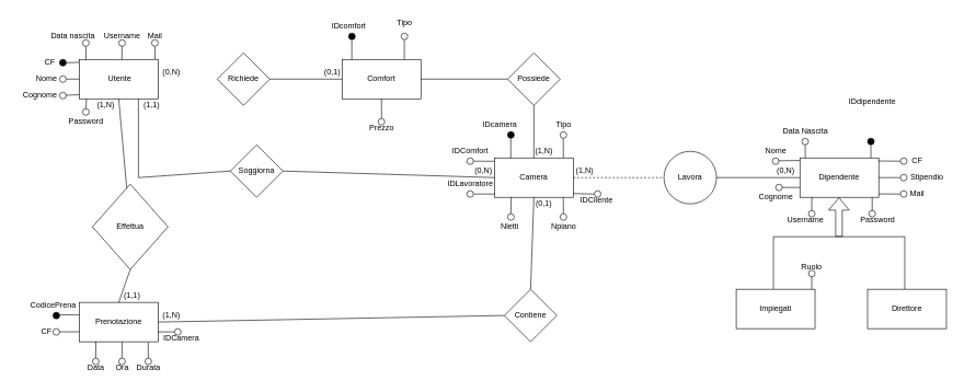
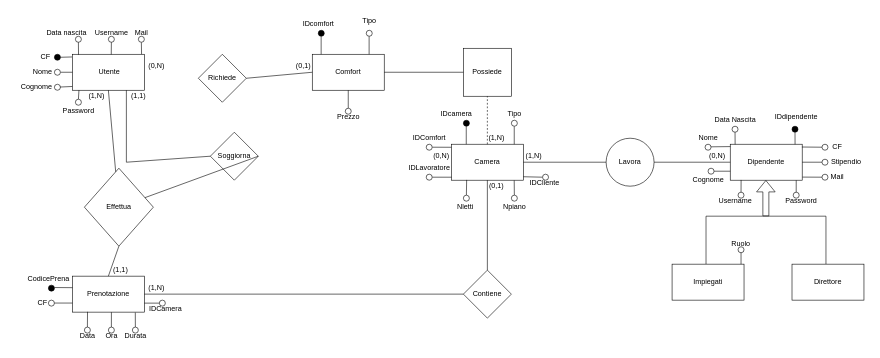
- <mxCell id="24" value="Richiede" style="rhombus;whiteSpace=wrap;html=1;" parent="1" vertex="1"><mxGeometry x="330" y="80" width="80" height="80" as="geometry" /></mxCell>
+ <mxCell id="24" value="Richiede" style="rhombus;whiteSpace=wrap;html=1;" parent="1" vertex="1"><mxGeometry x="330" y="90" width="80" height="80" as="geometry" /></mxCell>
- <mxCell id="13" value="Possiede" style="rhombus;whiteSpace=wrap;html=1;" parent="1" vertex="1"><mxGeometry x="772" y="80" width="80" height="80" as="geometry" /></mxCell>
+ <mxCell id="13" value="Possiede" style="whiteSpace=wrap;html=1;rounded=0;" parent="1" vertex="1"><mxGeometry x="772" y="80" width="80" height="80" as="geometry" /></mxCell>
- <mxCell id="62" value="IDdipendente" style="text;html=1;align=center;verticalAlign=middle;resizable=0;points=[];autosize=1;strokeColor=none;fillColor=none;" parent="1" vertex="1"><mxGeometry x="1282" y="140" width="90" height="30" as="geometry" /></mxCell>
+ <mxCell id="62" value="IDdipendente" style="text;html=1;align=center;verticalAlign=middle;resizable=0;points=[];autosize=1;strokeColor=none;fillColor=none;" parent="1" vertex="1"><mxGeometry x="1282" y="180" width="90" height="30" as="geometry" /></mxCell>
- <mxCell id="14" value="" style="endArrow=none;html=1;rounded=0;entryX=0.5;entryY=1;entryDx=0;entryDy=0;exitX=0.5;exitY=0;exitDx=0;exitDy=0;" parent="1" source="2" target="13" edge="1"><mxGeometry width="50" height="50" relative="1" as="geometry"><mxPoint x="872" y="270" as="sourcePoint" /><mxPoint x="922" y="220" as="targetPoint" /></mxGeometry></mxCell>
+ <mxCell id="14" value="" style="endArrow=none;html=1;rounded=0;entryX=0.5;entryY=1;entryDx=0;entryDy=0;exitX=0.5;exitY=0;exitDx=0;exitDy=0;dashed=1;" parent="1" source="2" target="13" edge="1"><mxGeometry width="50" height="50" relative="1" as="geometry"><mxPoint x="872" y="270" as="sourcePoint" /><mxPoint x="922" y="220" as="targetPoint" /></mxGeometry></mxCell>
- <mxCell id="31" value="" style="endArrow=none;html=1;rounded=0;entryX=0;entryY=0.5;entryDx=0;entryDy=0;exitX=1;exitY=0.5;exitDx=0;exitDy=0;" parent="1" source="22" target="2" edge="1"><mxGeometry width="50" height="50" relative="1" as="geometry"><mxPoint x="650" y="320" as="sourcePoint" /><mxPoint x="700" y="270" as="targetPoint" /></mxGeometry></mxCell>
+ <mxCell id="31" value="" style="endArrow=none;html=1;rounded=0;exitX=1;exitY=0.5;exitDx=0;exitDy=0;" parent="1" source="22" target="23" edge="1"><mxGeometry width="50" height="50" relative="1" as="geometry"><mxPoint x="650" y="320" as="sourcePoint" /><mxPoint x="700" y="270" as="targetPoint" /></mxGeometry></mxCell>
- <mxCell id="18" value="" style="endArrow=none;html=1;rounded=0;entryX=0;entryY=0.5;entryDx=0;entryDy=0;exitX=1;exitY=0.5;exitDx=0;exitDy=0;dashed=1;" parent="1" source="2" target="17" edge="1"><mxGeometry width="50" height="50" relative="1" as="geometry"><mxPoint x="870" y="270" as="sourcePoint" /><mxPoint x="970" y="320" as="targetPoint" /></mxGeometry></mxCell>
+ <mxCell id="18" value="" style="endArrow=none;html=1;rounded=0;entryX=0;entryY=0.5;entryDx=0;entryDy=0;exitX=1;exitY=0.5;exitDx=0;exitDy=0;" parent="1" source="2" target="17" edge="1"><mxGeometry width="50" height="50" relative="1" as="geometry"><mxPoint x="870" y="270" as="sourcePoint" /><mxPoint x="970" y="320" as="targetPoint" /></mxGeometry></mxCell>
- <mxCell id="35" value="Contiene" style="rhombus;whiteSpace=wrap;html=1;" parent="1" vertex="1"><mxGeometry x="767" y="440" width="80" height="80" as="geometry" /></mxCell>
+ <mxCell id="35" value="Contiene" style="rhombus;whiteSpace=wrap;html=1;" parent="1" vertex="1"><mxGeometry x="772" y="450" width="80" height="80" as="geometry" /></mxCell>
